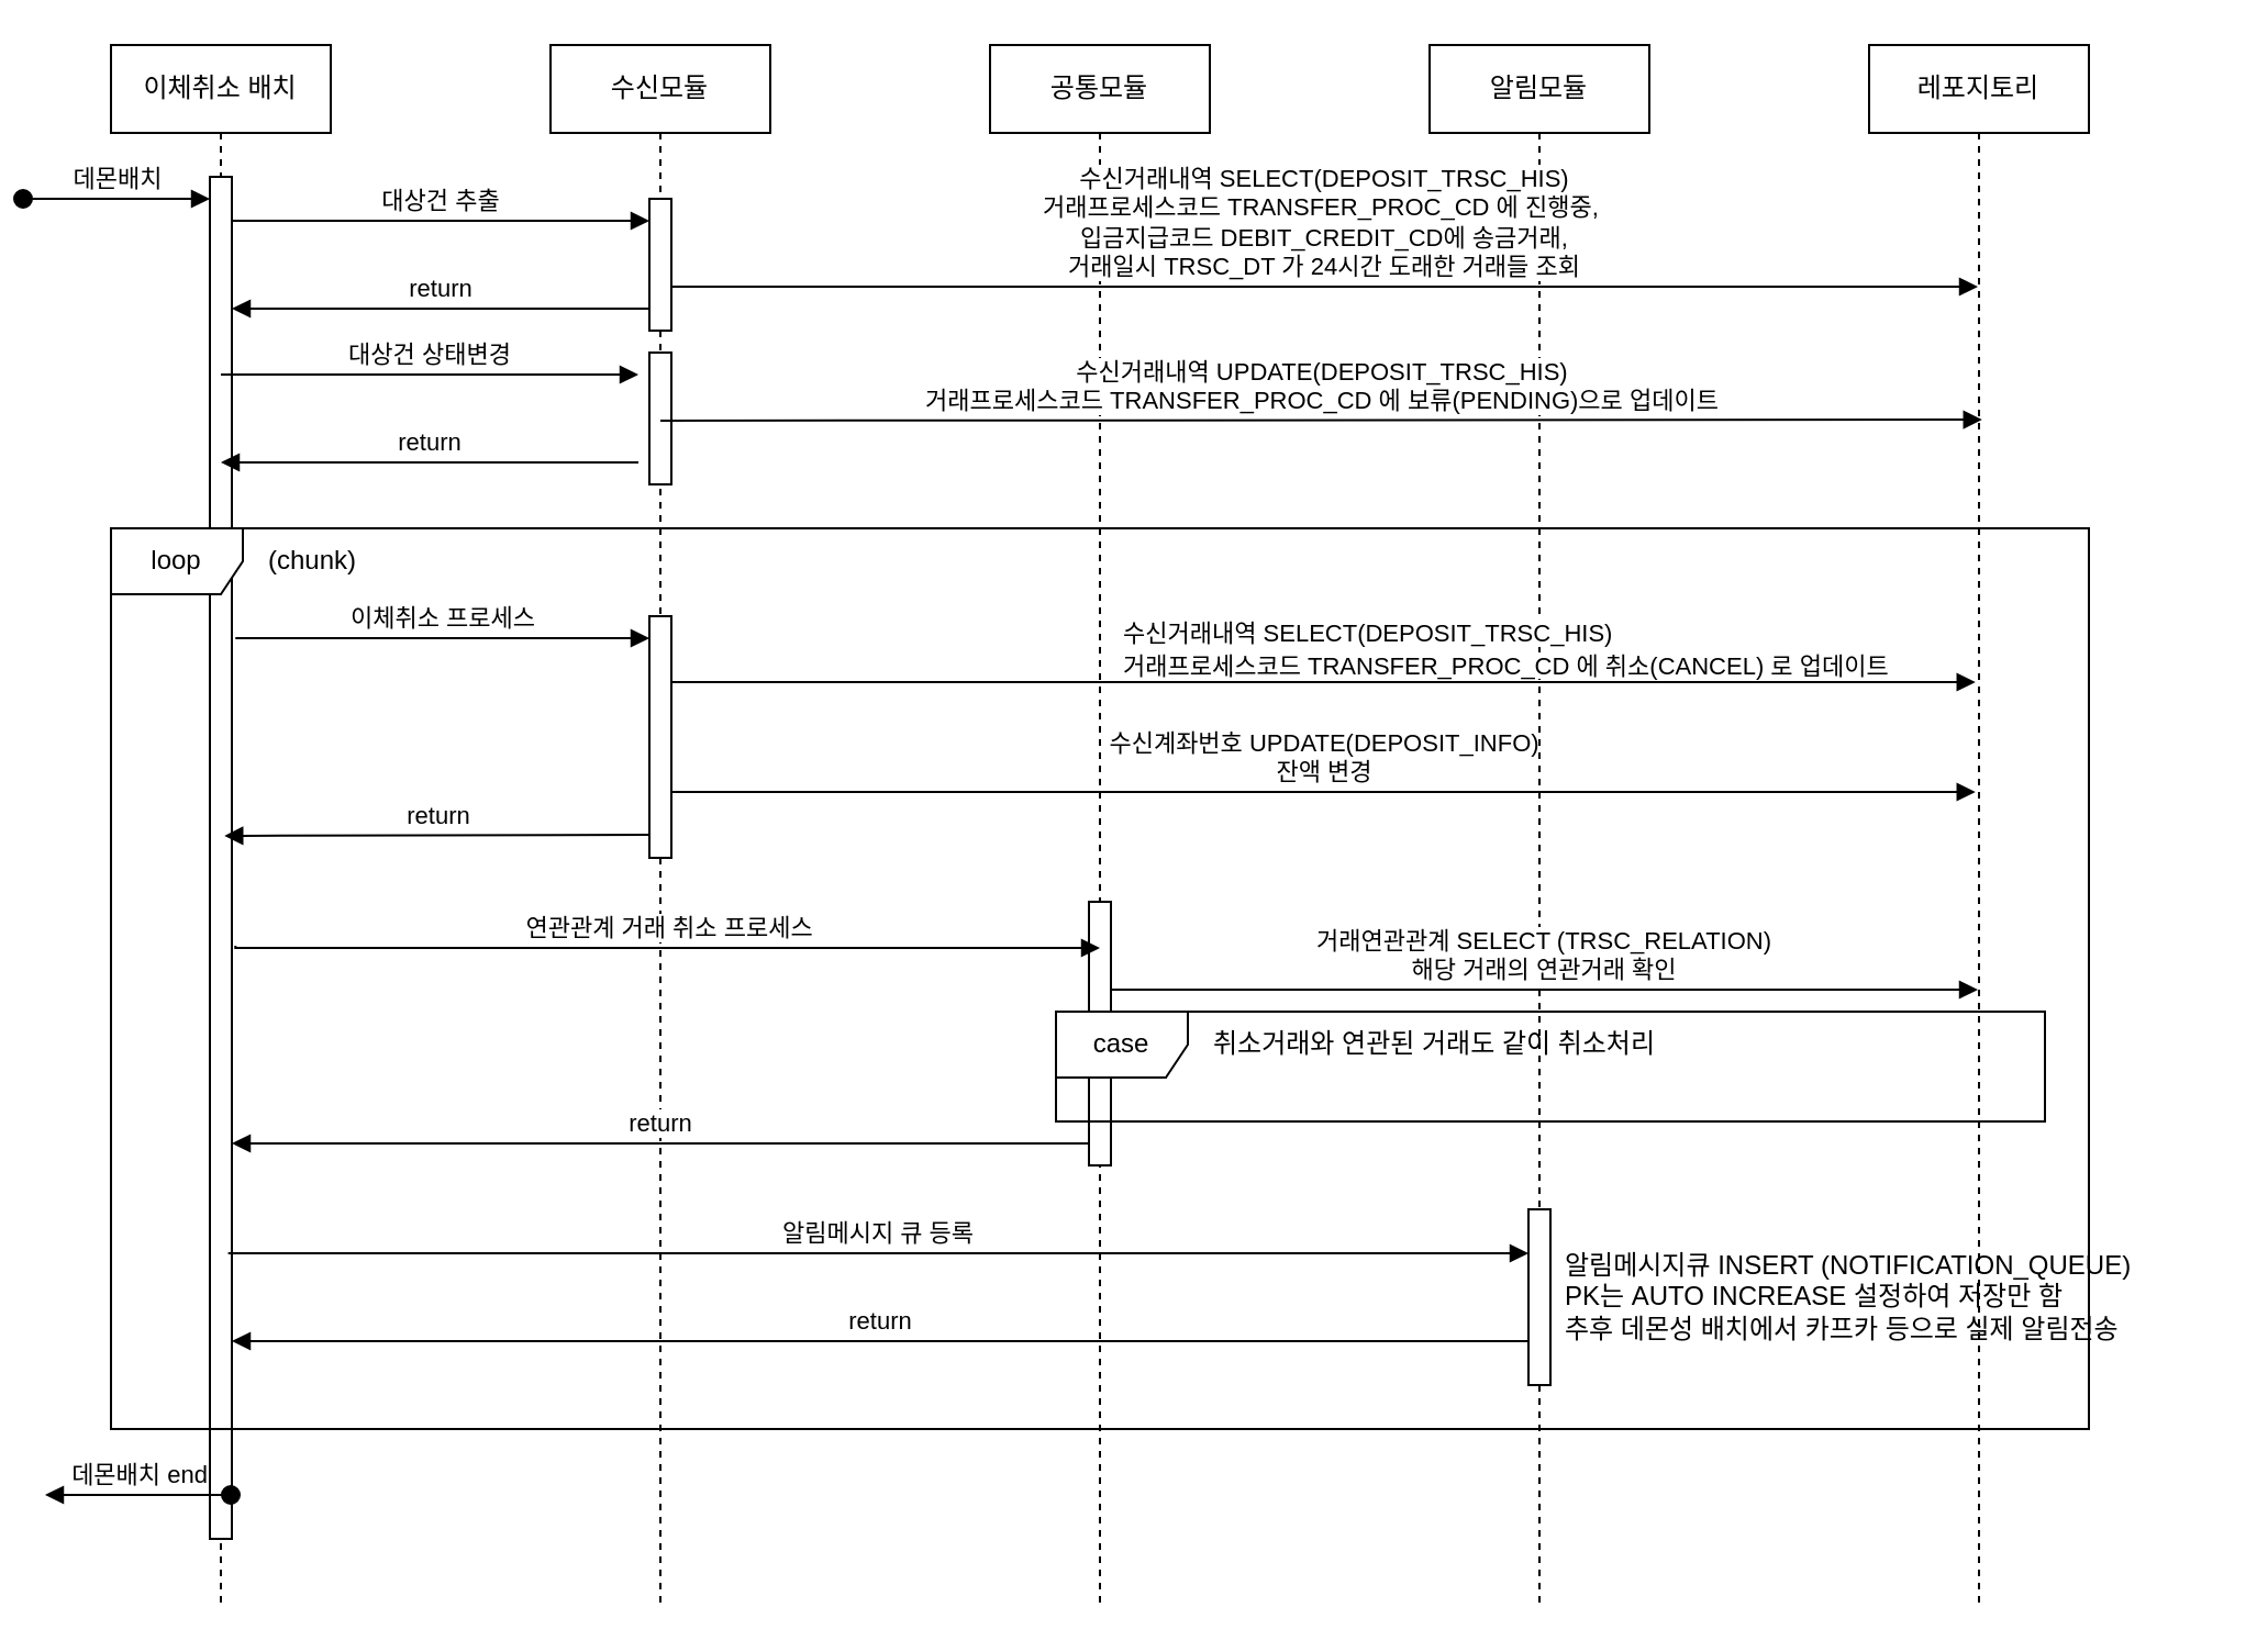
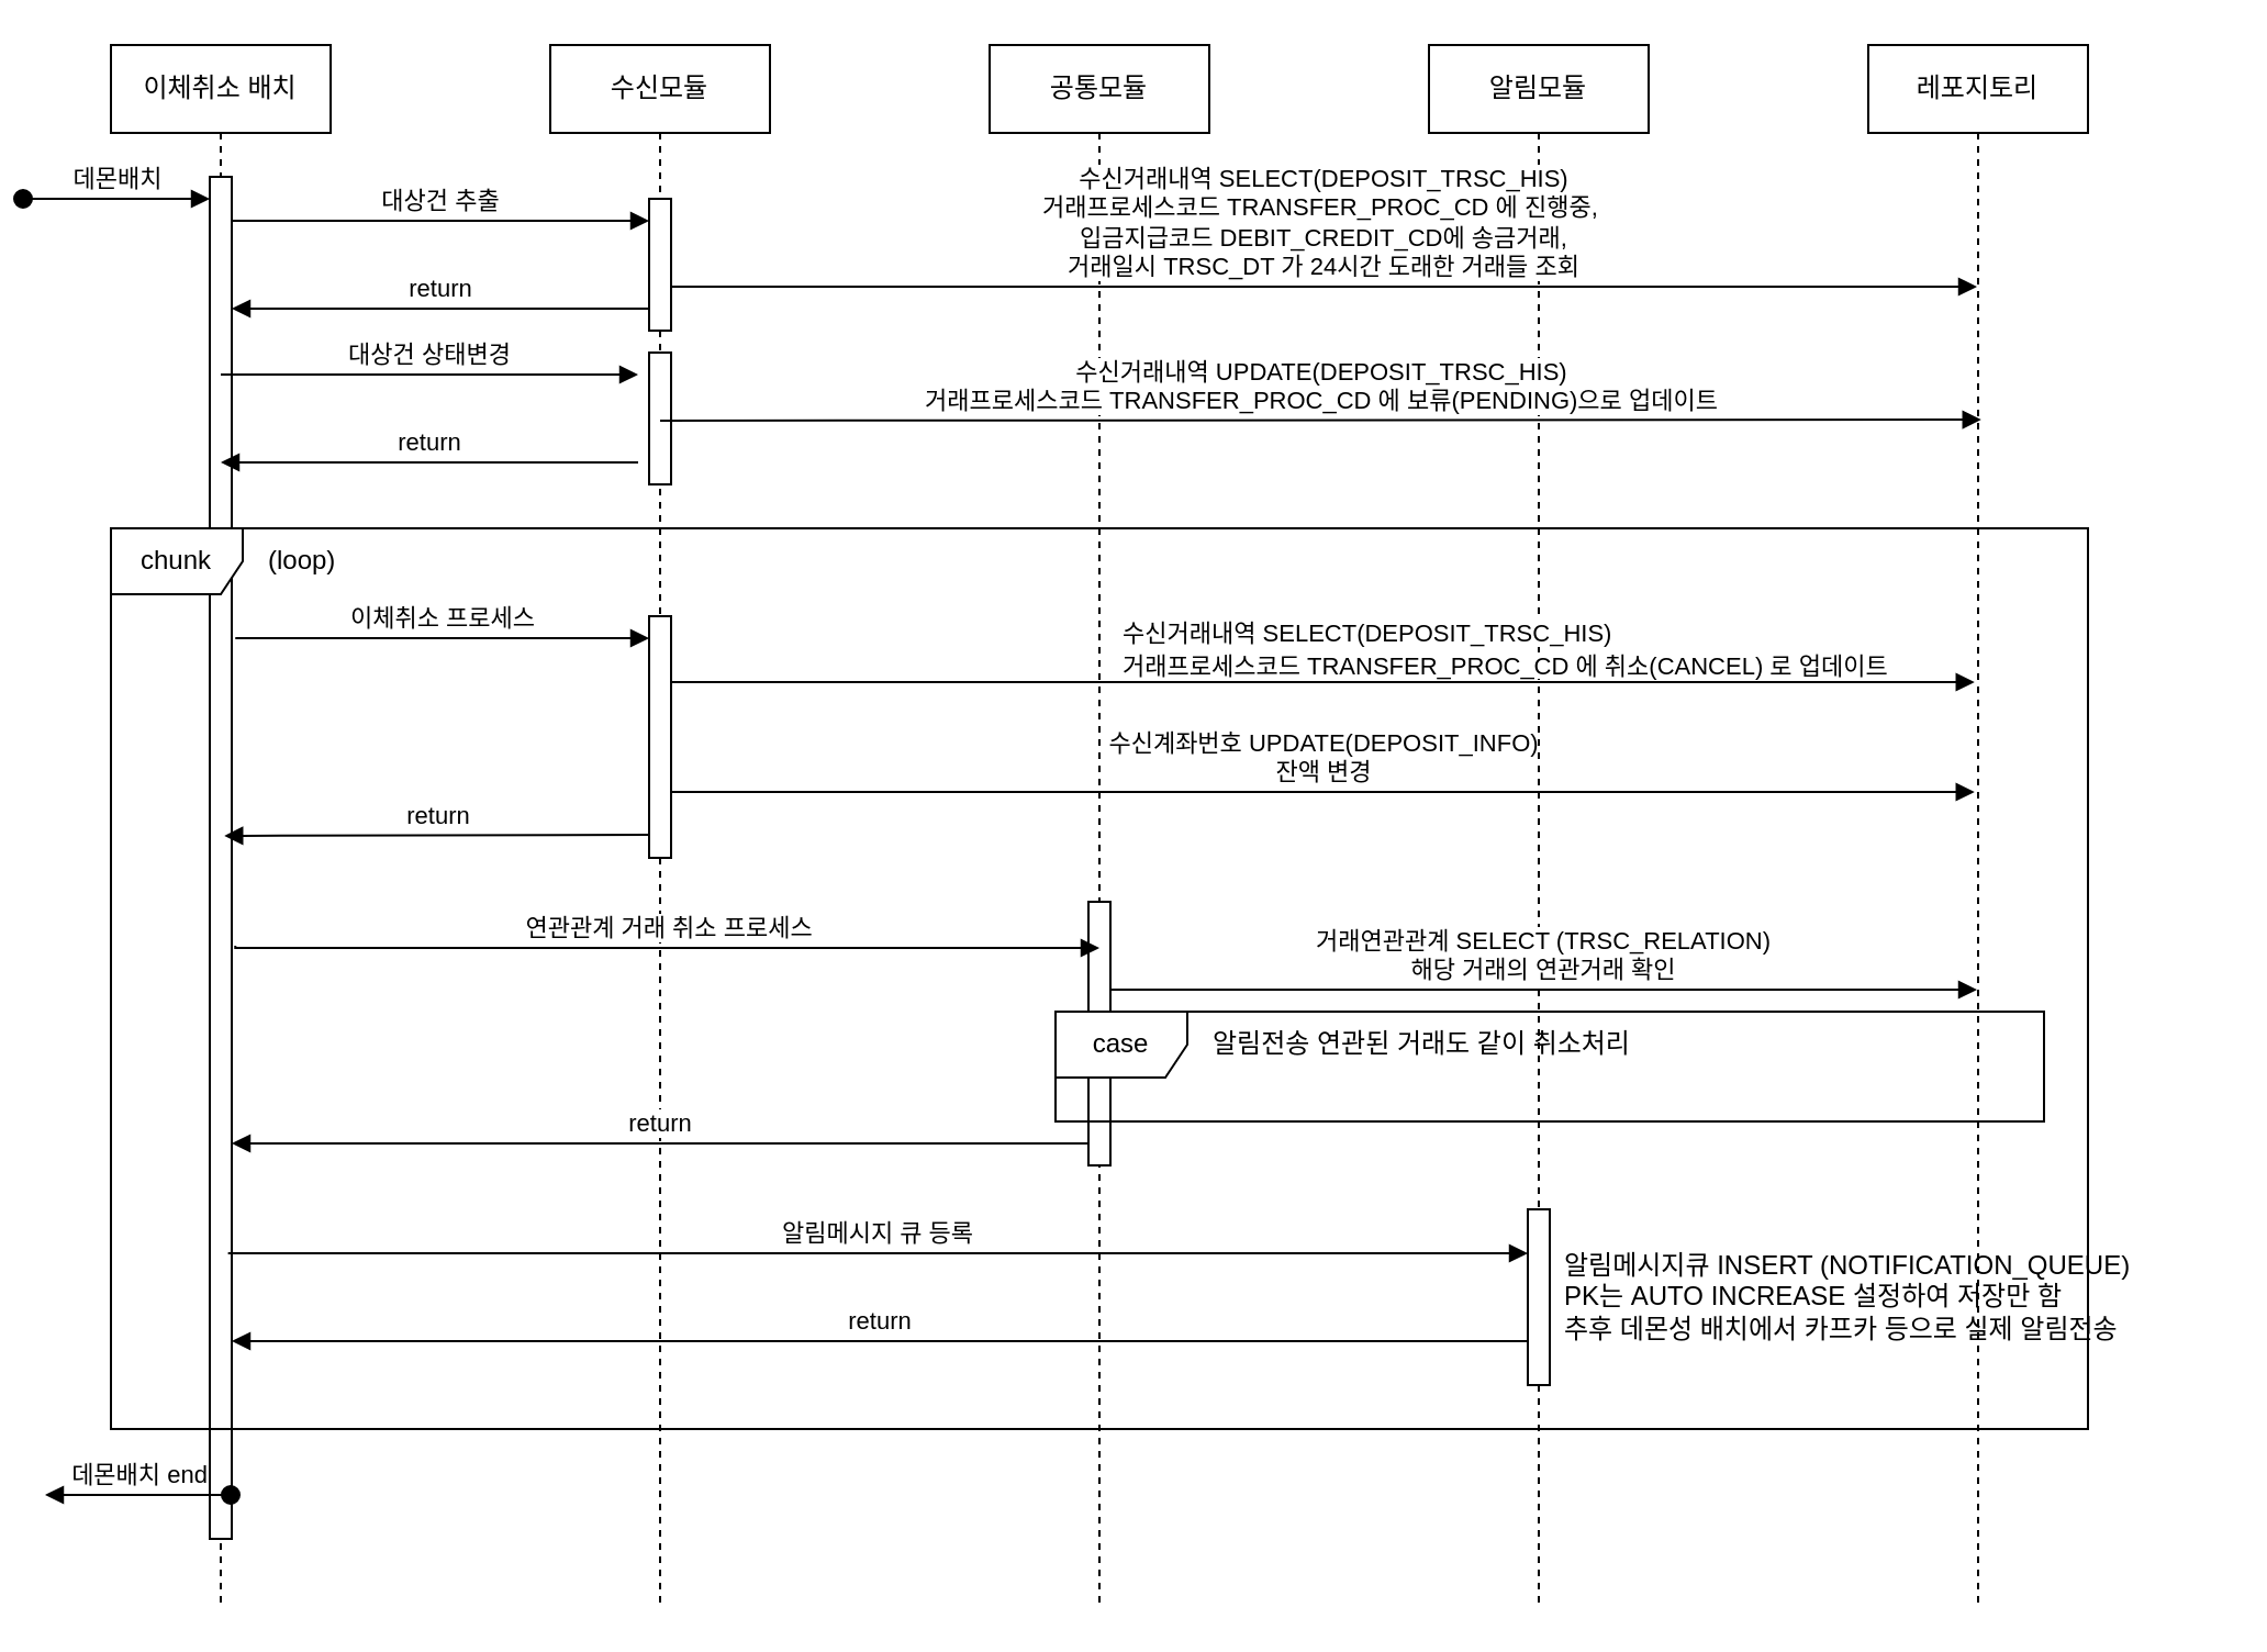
- <mxCell id="19" value="loop" style="shape=umlFrame;whiteSpace=wrap;html=1;pointerEvents=0;" parent="1" vertex="1"><mxGeometry x="50" y="240" width="900" height="410" as="geometry" /></mxCell>
+ <mxCell id="19" value="chunk" style="shape=umlFrame;whiteSpace=wrap;html=1;pointerEvents=0;" parent="1" vertex="1"><mxGeometry x="50" y="240" width="900" height="410" as="geometry" /></mxCell>
- <mxCell id="20" value="&lt;div style=&quot;&quot;&gt;(chunk)&lt;/div&gt;" style="text;html=1;align=left;verticalAlign=middle;resizable=0;points=[];autosize=1;strokeColor=none;fillColor=none;" parent="1" vertex="1"><mxGeometry x="120" y="240" width="60" height="30" as="geometry" /></mxCell>
+ <mxCell id="20" value="&lt;div style=&quot;&quot;&gt;(loop)&lt;/div&gt;" style="text;html=1;align=left;verticalAlign=middle;resizable=0;points=[];autosize=1;strokeColor=none;fillColor=none;" parent="1" vertex="1"><mxGeometry x="120" y="240" width="60" height="30" as="geometry" /></mxCell>
- <mxCell id="32" value="&lt;div style=&quot;&quot;&gt;취소거래와 연관된 거래도 같이 취소처리&lt;/div&gt;" style="text;html=1;align=left;verticalAlign=middle;resizable=0;points=[];autosize=1;strokeColor=none;fillColor=none;" vertex="1" parent="1"><mxGeometry x="550" y="460" width="240" height="30" as="geometry" /></mxCell>
+ <mxCell id="32" value="&lt;div style=&quot;&quot;&gt;알림전송 연관된 거래도 같이 취소처리&lt;/div&gt;" style="text;html=1;align=left;verticalAlign=middle;resizable=0;points=[];autosize=1;strokeColor=none;fillColor=none;" vertex="1" parent="1"><mxGeometry x="550" y="460" width="240" height="30" as="geometry" /></mxCell>
